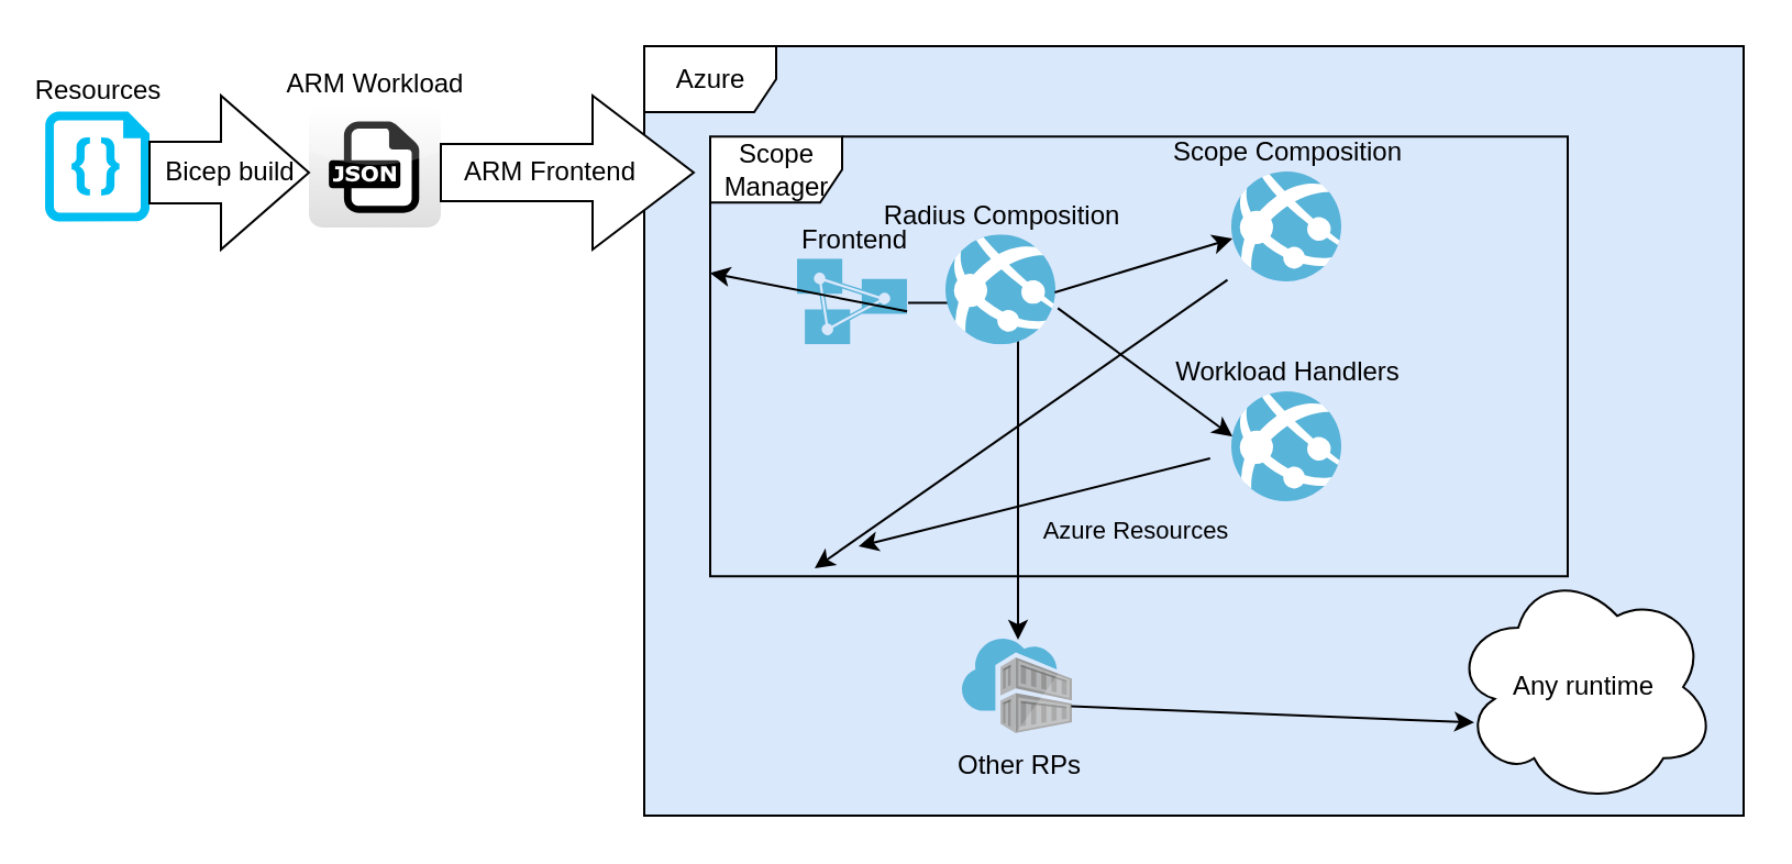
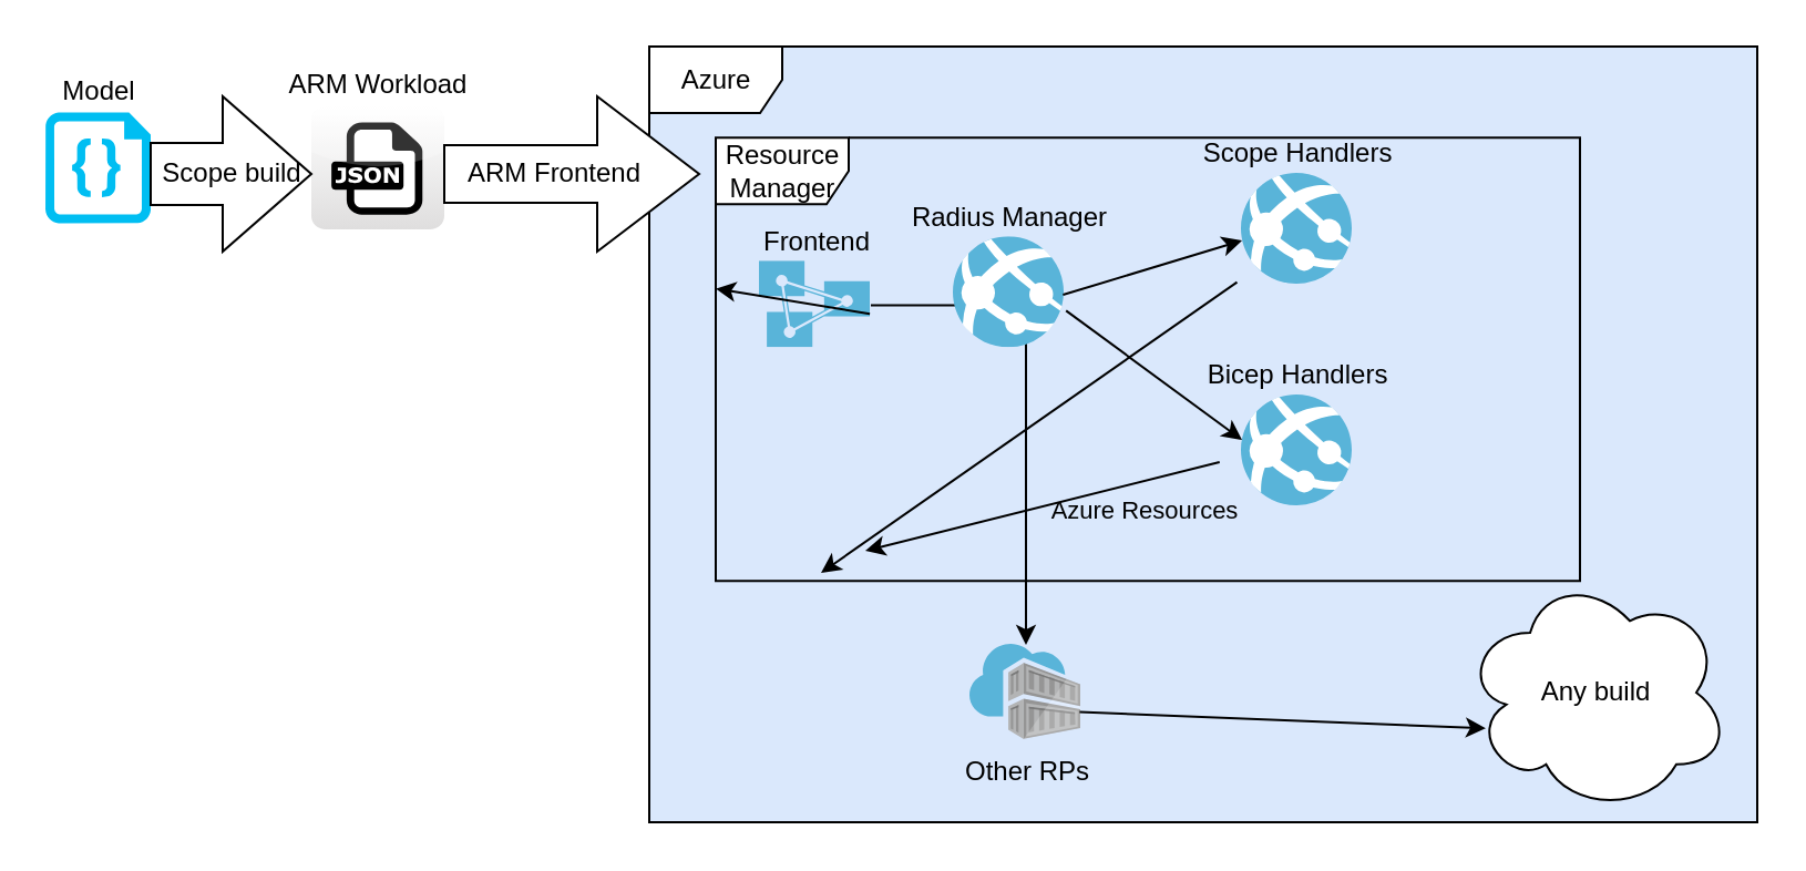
- <mxCell id="2" value="Resources" style="verticalLabelPosition=top;html=1;verticalAlign=bottom;align=center;strokeColor=none;fillColor=#00BEF2;shape=mxgraph.azure.code_file;pointerEvents=1;labelPosition=center;" parent="1" vertex="1"><mxGeometry x="20" y="50.2" width="47.5" height="50" as="geometry" /></mxCell>
+ <mxCell id="2" value="Model" style="verticalLabelPosition=top;html=1;verticalAlign=bottom;align=center;strokeColor=none;fillColor=#00BEF2;shape=mxgraph.azure.code_file;pointerEvents=1;labelPosition=center;" parent="1" vertex="1"><mxGeometry x="20" y="50.2" width="47.5" height="50" as="geometry" /></mxCell>
- <mxCell id="14" value="Scope Composition" style="aspect=fixed;html=1;points=[];align=center;image;fontSize=12;image=img/lib/mscae/App_Services.svg;labelBackgroundColor=none;labelPosition=center;verticalLabelPosition=top;verticalAlign=bottom;" parent="3" vertex="1"><mxGeometry x="267.5" y="57.5" width="50" height="50" as="geometry" /></mxCell>
+ <mxCell id="14" value="Scope Handlers" style="aspect=fixed;html=1;points=[];align=center;image;fontSize=12;image=img/lib/mscae/App_Services.svg;labelBackgroundColor=none;labelPosition=center;verticalLabelPosition=top;verticalAlign=bottom;" parent="3" vertex="1"><mxGeometry x="267.5" y="57.5" width="50" height="50" as="geometry" /></mxCell>
- <mxCell id="5" value="Scope&lt;br&gt;Manager" style="shape=umlFrame;whiteSpace=wrap;html=1;" parent="3" vertex="1"><mxGeometry x="30" y="41.13" width="390" height="200" as="geometry" /></mxCell>
+ <mxCell id="5" value="Resource&lt;br&gt;Manager" style="shape=umlFrame;whiteSpace=wrap;html=1;" parent="3" vertex="1"><mxGeometry x="30" y="41.13" width="390" height="200" as="geometry" /></mxCell>
- <mxCell id="21" value="Bicep build" style="html=1;shadow=0;dashed=0;align=center;verticalAlign=middle;shape=mxgraph.arrows2.arrow;dy=0.6;dx=40;notch=0;labelBackgroundColor=none;gradientColor=none;" parent="1" vertex="1"><mxGeometry x="67.5" y="43" width="72.5" height="70" as="geometry" /></mxCell>
+ <mxCell id="21" value="Scope build" style="html=1;shadow=0;dashed=0;align=center;verticalAlign=middle;shape=mxgraph.arrows2.arrow;dy=0.6;dx=40;notch=0;labelBackgroundColor=none;gradientColor=none;" parent="1" vertex="1"><mxGeometry x="67.5" y="43" width="72.5" height="70" as="geometry" /></mxCell>
- <mxCell id="12" value="Radius Composition" style="aspect=fixed;html=1;points=[];align=center;image;fontSize=12;image=img/lib/mscae/App_Services.svg;labelBackgroundColor=none;labelPosition=center;verticalLabelPosition=top;verticalAlign=bottom;" parent="3" vertex="1"><mxGeometry x="137.5" y="86.18" width="50" height="50" as="geometry" /></mxCell>
+ <mxCell id="12" value="Radius Manager" style="aspect=fixed;html=1;points=[];align=center;image;fontSize=12;image=img/lib/mscae/App_Services.svg;labelBackgroundColor=none;labelPosition=center;verticalLabelPosition=top;verticalAlign=bottom;" parent="3" vertex="1"><mxGeometry x="137.5" y="86.18" width="50" height="50" as="geometry" /></mxCell>
- <mxCell id="6" value="Frontend" style="aspect=fixed;html=1;points=[];align=center;image;fontSize=12;image=img/lib/mscae/Analysis_Services.svg;labelPosition=center;verticalLabelPosition=top;verticalAlign=bottom;labelBackgroundColor=none;" parent="3" vertex="1"><mxGeometry x="70" y="97.177" width="50" height="39" as="geometry" /></mxCell>
+ <mxCell id="6" value="Frontend" style="aspect=fixed;html=1;points=[];align=center;image;fontSize=12;image=img/lib/mscae/Analysis_Services.svg;labelPosition=center;verticalLabelPosition=top;verticalAlign=bottom;labelBackgroundColor=none;" parent="3" vertex="1"><mxGeometry x="50" y="97.177" width="50" height="39" as="geometry" /></mxCell>
- <mxCell id="15" value="Workload Handlers" style="aspect=fixed;html=1;points=[];align=center;image;fontSize=12;image=img/lib/mscae/App_Services.svg;labelBackgroundColor=none;labelPosition=center;verticalLabelPosition=top;verticalAlign=bottom;" parent="3" vertex="1"><mxGeometry x="267.5" y="157.5" width="50" height="50" as="geometry" /></mxCell>
+ <mxCell id="15" value="Bicep Handlers" style="aspect=fixed;html=1;points=[];align=center;image;fontSize=12;image=img/lib/mscae/App_Services.svg;labelBackgroundColor=none;labelPosition=center;verticalLabelPosition=top;verticalAlign=bottom;" parent="3" vertex="1"><mxGeometry x="267.5" y="157.5" width="50" height="50" as="geometry" /></mxCell>
- <mxCell id="10" value="Any runtime" style="ellipse;shape=cloud;whiteSpace=wrap;html=1;" parent="3" vertex="1"><mxGeometry x="367.5" y="237.587" width="120" height="107.826" as="geometry" /></mxCell>
+ <mxCell id="10" value="Any build" style="ellipse;shape=cloud;whiteSpace=wrap;html=1;" parent="3" vertex="1"><mxGeometry x="367.5" y="237.587" width="120" height="107.826" as="geometry" /></mxCell>
